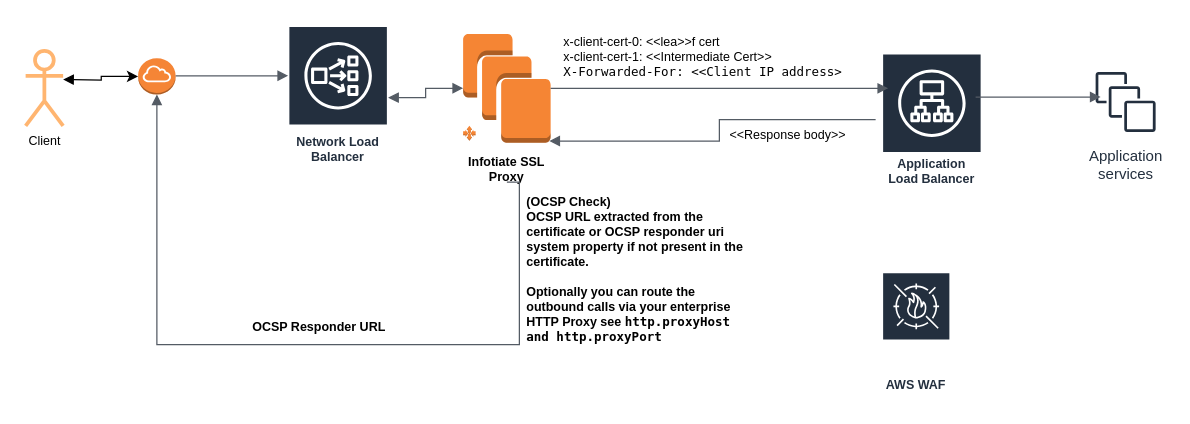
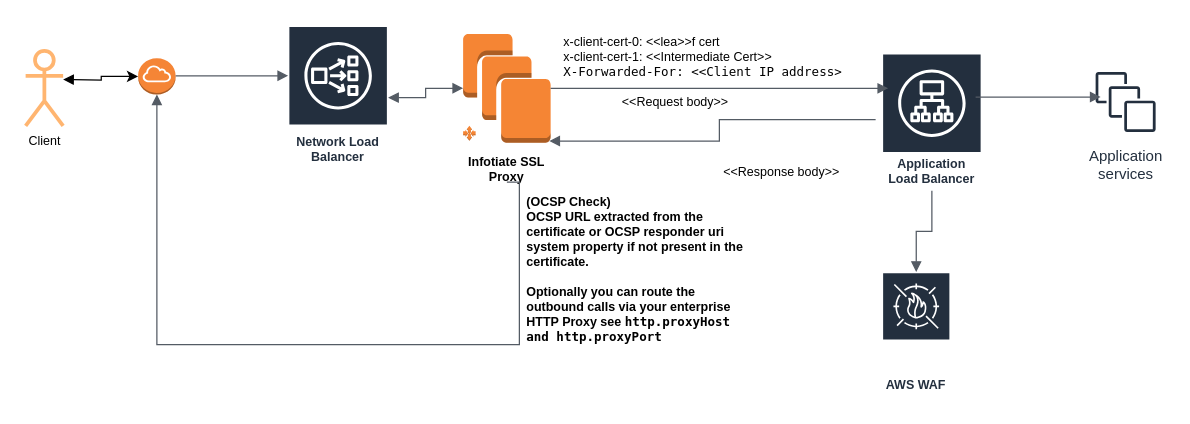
+ <mxCell id="16" value="&amp;lt;&amp;lt;Request body&amp;gt;&amp;gt;" style="text;html=1;strokeColor=none;fillColor=none;align=center;verticalAlign=middle;whiteSpace=wrap;rounded=0;dashed=1;fontFamily=Helvetica;fontSize=10;" vertex="1" parent="1"><mxGeometry x="480" y="71" width="120" height="20" as="geometry" /></mxCell>
- <mxCell id="18" value="&amp;lt;&amp;lt;Response body&amp;gt;&amp;gt;" style="text;html=1;strokeColor=none;fillColor=none;align=center;verticalAlign=middle;whiteSpace=wrap;rounded=0;dashed=1;fontFamily=Helvetica;fontSize=10;" vertex="1" parent="1"><mxGeometry x="580" y="97" width="100" height="20" as="geometry" /></mxCell>
+ <mxCell id="18" value="&amp;lt;&amp;lt;Response body&amp;gt;&amp;gt;" style="text;html=1;strokeColor=none;fillColor=none;align=center;verticalAlign=middle;whiteSpace=wrap;rounded=0;dashed=1;fontFamily=Helvetica;fontSize=10;" vertex="1" parent="1"><mxGeometry x="575" y="127" width="100" height="20" as="geometry" /></mxCell>
+ <mxCell id="12" value="" style="edgeStyle=orthogonalEdgeStyle;html=1;endArrow=block;elbow=vertical;startArrow=none;endFill=1;strokeColor=#545B64;rounded=0;fontFamily=Helvetica;fontSize=10;" edge="1" parent="1" source="5" target="6"><mxGeometry width="100" relative="1" as="geometry"><mxPoint x="825" y="192" as="sourcePoint" /><mxPoint x="925" y="192" as="targetPoint" /></mxGeometry></mxCell>
- <mxCell id="14" value="OCSP Responder URL" style="text;html=1;strokeColor=none;fillColor=none;align=center;verticalAlign=middle;whiteSpace=wrap;rounded=0;dashed=1;fontStyle=1;fontFamily=Helvetica;fontSize=10;" vertex="1" parent="1"><mxGeometry x="200" y="251" width="110" height="20" as="geometry" /></mxCell>
